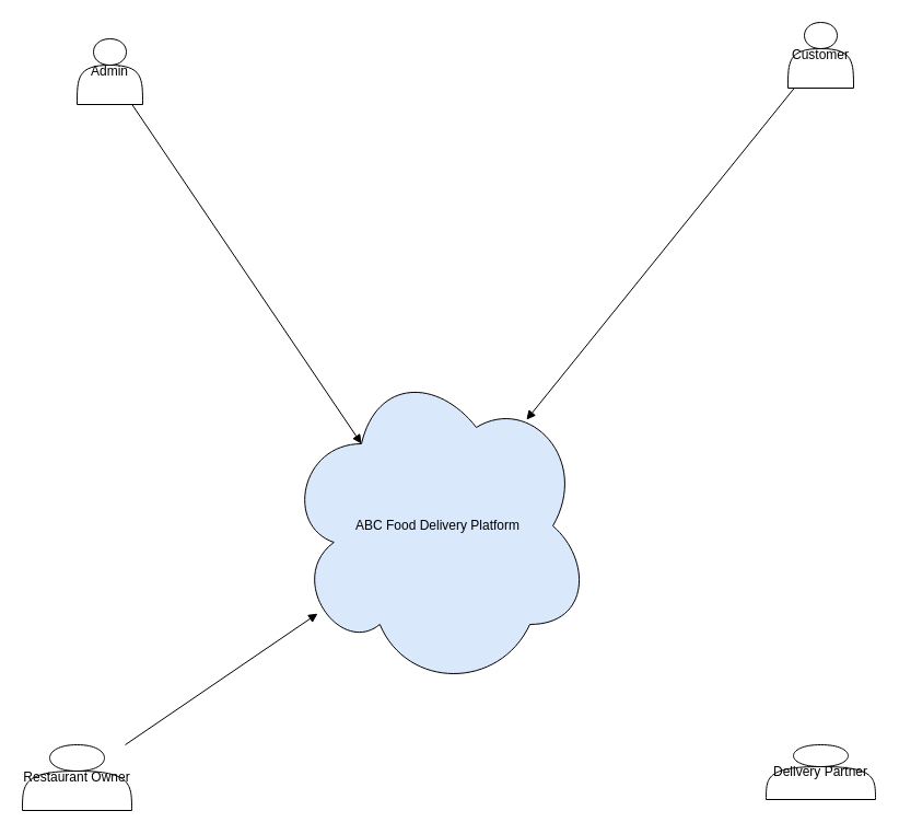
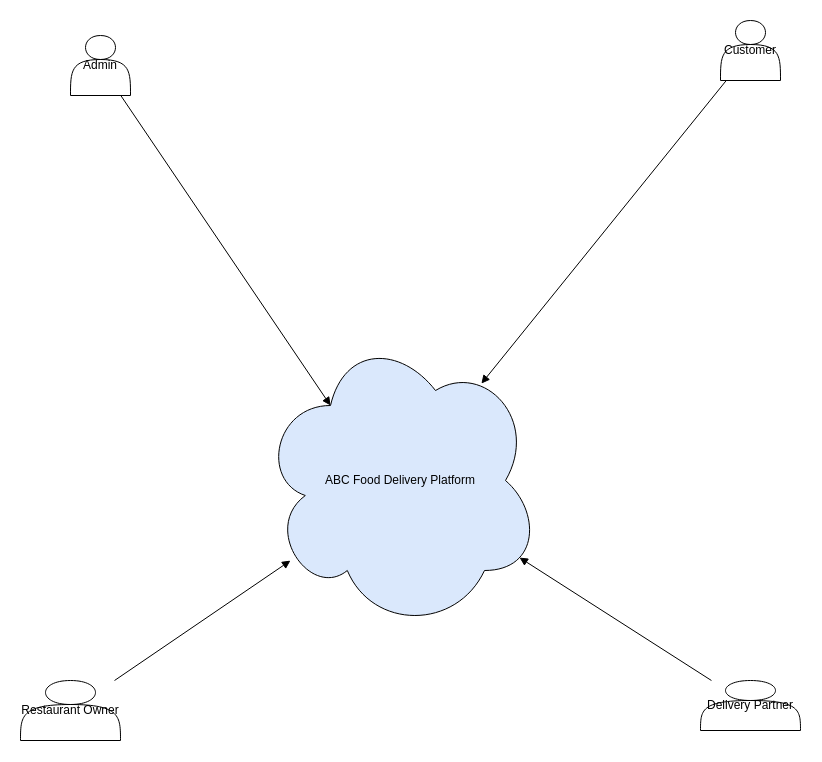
+ <mxCell id="10" style="endArrow=block;entryX=0.925;entryY=0.757;entryDx=0;entryDy=0;entryPerimeter=0;" parent="1" source="6" target="2" edge="1"><mxGeometry relative="1" as="geometry" /></mxCell>
